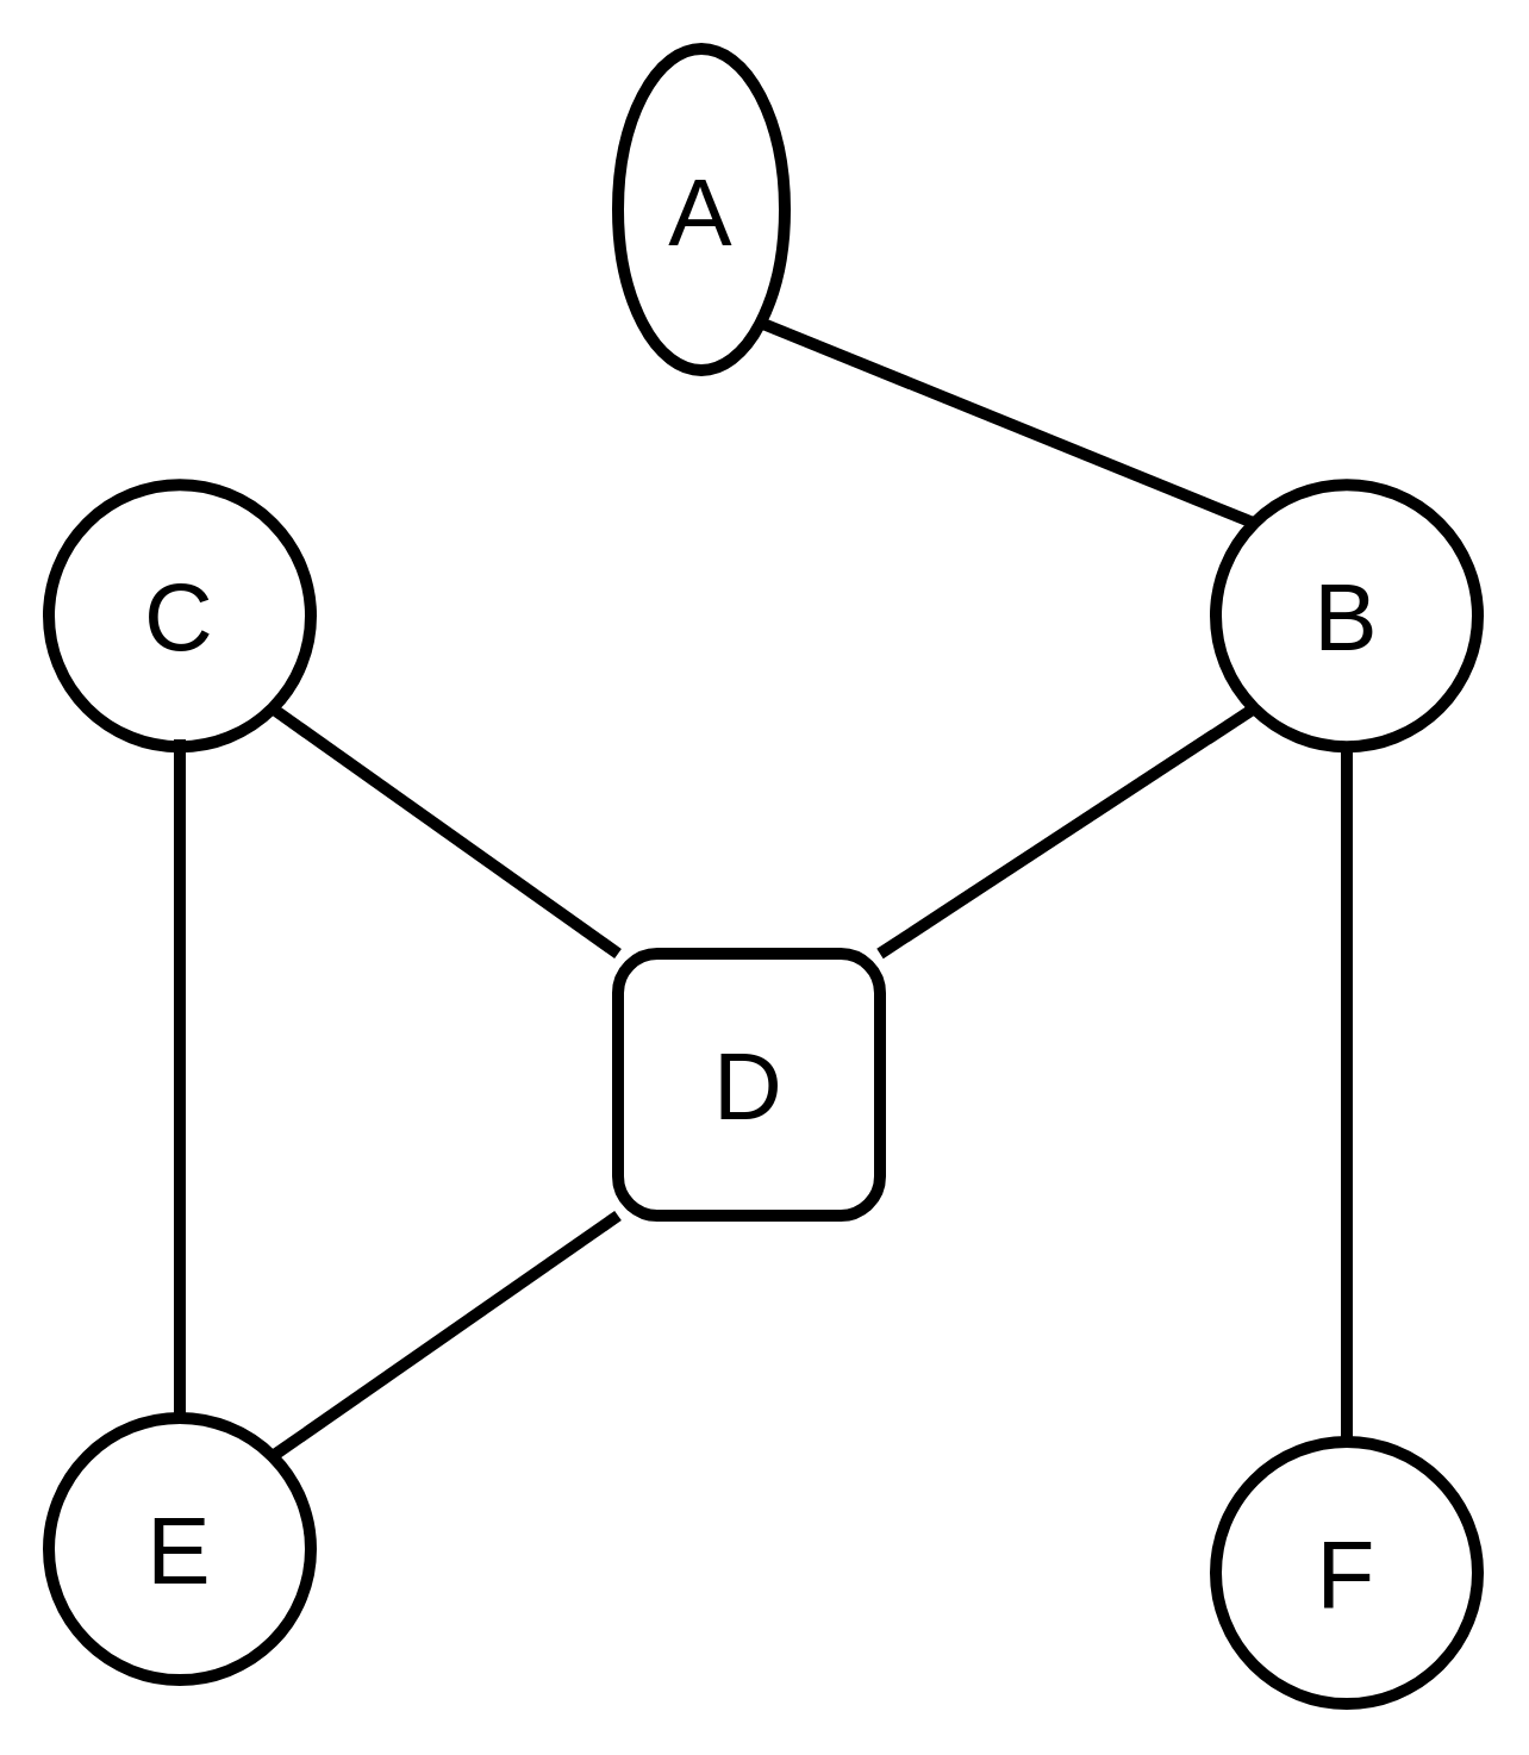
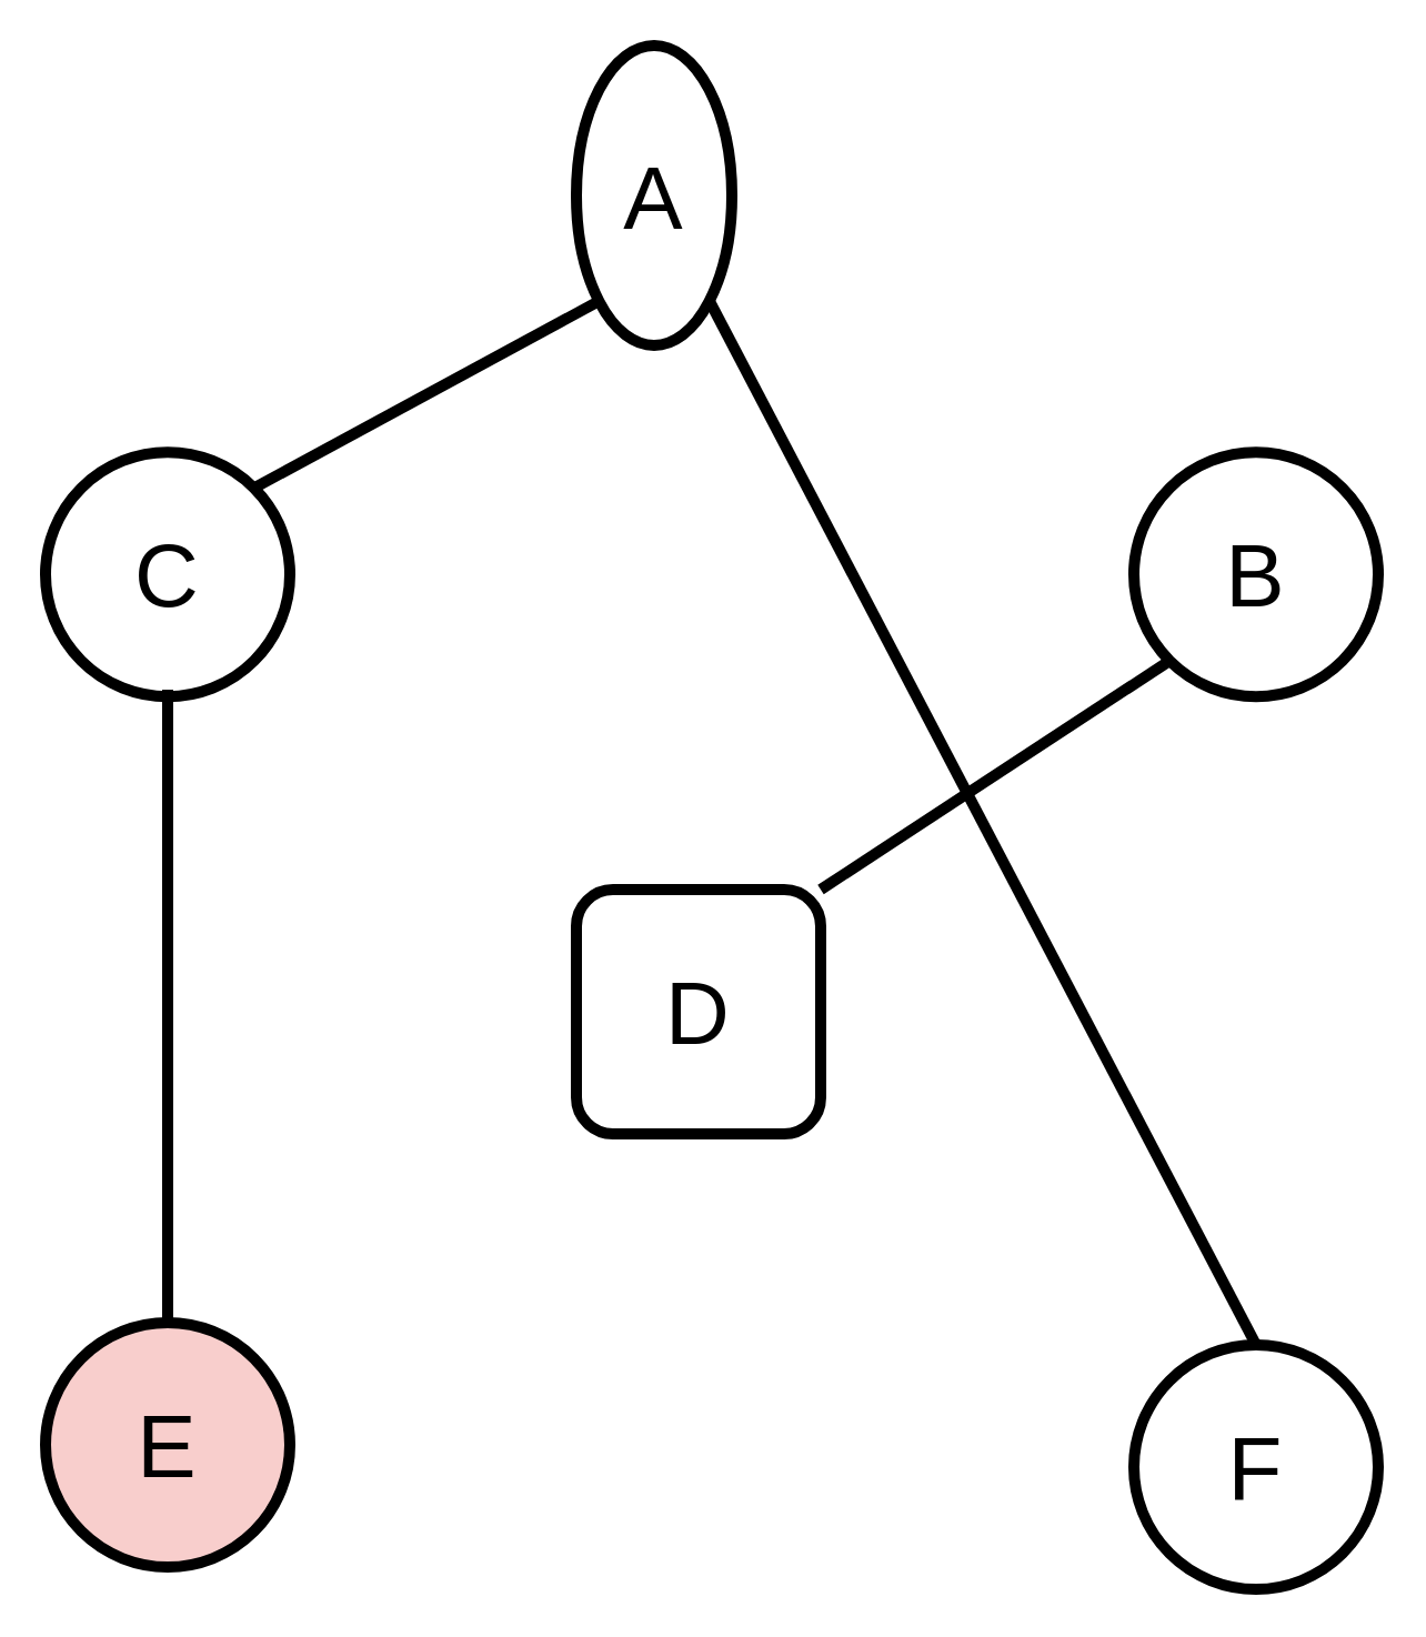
+ <mxCell id="9" value="" style="endArrow=none;html=1;rounded=0;fontSize=25;strokeWidth=5;exitX=1;exitY=0;exitDx=0;exitDy=0;entryX=0;entryY=1;entryDx=0;entryDy=0;" parent="1" source="6" target="8" edge="1"><mxGeometry width="50" height="50" relative="1" as="geometry"><mxPoint x="451.99" y="257.82" as="sourcePoint" /><mxPoint x="370" y="155.75" as="targetPoint" /></mxGeometry></mxCell>
- <mxCell id="3" value="" style="endArrow=none;html=1;rounded=0;fontSize=25;strokeWidth=5;exitX=0;exitY=0;exitDx=0;exitDy=0;entryX=1;entryY=1;entryDx=0;entryDy=0;" parent="1" source="7" target="8" edge="1"><mxGeometry width="50" height="50" relative="1" as="geometry"><mxPoint x="270" y="272.07" as="sourcePoint" /><mxPoint x="188.01" y="170" as="targetPoint" /></mxGeometry></mxCell>
- <mxCell id="10" value="" style="endArrow=none;html=1;rounded=0;fontSize=25;strokeWidth=5;exitX=0;exitY=0;exitDx=0;exitDy=0;entryX=1;entryY=1;entryDx=0;entryDy=0;" parent="1" source="5" target="6" edge="1"><mxGeometry width="50" height="50" relative="1" as="geometry"><mxPoint x="390" y="540" as="sourcePoint" /><mxPoint x="540" y="330" as="targetPoint" /></mxGeometry></mxCell>
- <mxCell id="13" value="" style="endArrow=none;html=1;rounded=0;fontSize=25;strokeWidth=5;entryX=0.5;entryY=1;entryDx=0;entryDy=0;exitX=0.5;exitY=0;exitDx=0;exitDy=0;" parent="1" source="4" target="7" edge="1"><mxGeometry width="50" height="50" relative="1" as="geometry"><mxPoint x="341.99" y="452.07" as="sourcePoint" /><mxPoint x="260" y="350" as="targetPoint" /></mxGeometry></mxCell>
+ <mxCell id="13" value="" style="endArrow=none;html=1;rounded=0;fontSize=25;strokeWidth=5;exitX=0.5;exitY=0;exitDx=0;exitDy=0;" parent="1" source="4" target="8" edge="1"><mxGeometry width="50" height="50" relative="1" as="geometry"><mxPoint x="341.99" y="452.07" as="sourcePoint" /><mxPoint x="260" y="350" as="targetPoint" /></mxGeometry></mxCell>
- <mxCell id="14" value="" style="endArrow=none;html=1;rounded=0;fontSize=25;strokeWidth=5;exitX=1;exitY=0;exitDx=0;exitDy=0;entryX=0;entryY=1;entryDx=0;entryDy=0;" parent="1" source="2" target="5" edge="1"><mxGeometry width="50" height="50" relative="1" as="geometry"><mxPoint x="301.99" y="482.07" as="sourcePoint" /><mxPoint x="220" y="380" as="targetPoint" /></mxGeometry></mxCell>
- <mxCell id="2" value="&lt;font style=&quot;font-size: 40px&quot;&gt;E&lt;/font&gt;" style="ellipse;whiteSpace=wrap;html=1;aspect=fixed;strokeWidth=5;" parent="1" vertex="1"><mxGeometry x="20" y="595" width="110" height="110" as="geometry" /></mxCell>
+ <mxCell id="2" value="&lt;font style=&quot;font-size: 40px&quot;&gt;E&lt;/font&gt;" style="ellipse;whiteSpace=wrap;html=1;aspect=fixed;strokeWidth=5;fillColor=#f8cecc;" parent="1" vertex="1"><mxGeometry x="20" y="595" width="110" height="110" as="geometry" /></mxCell>
